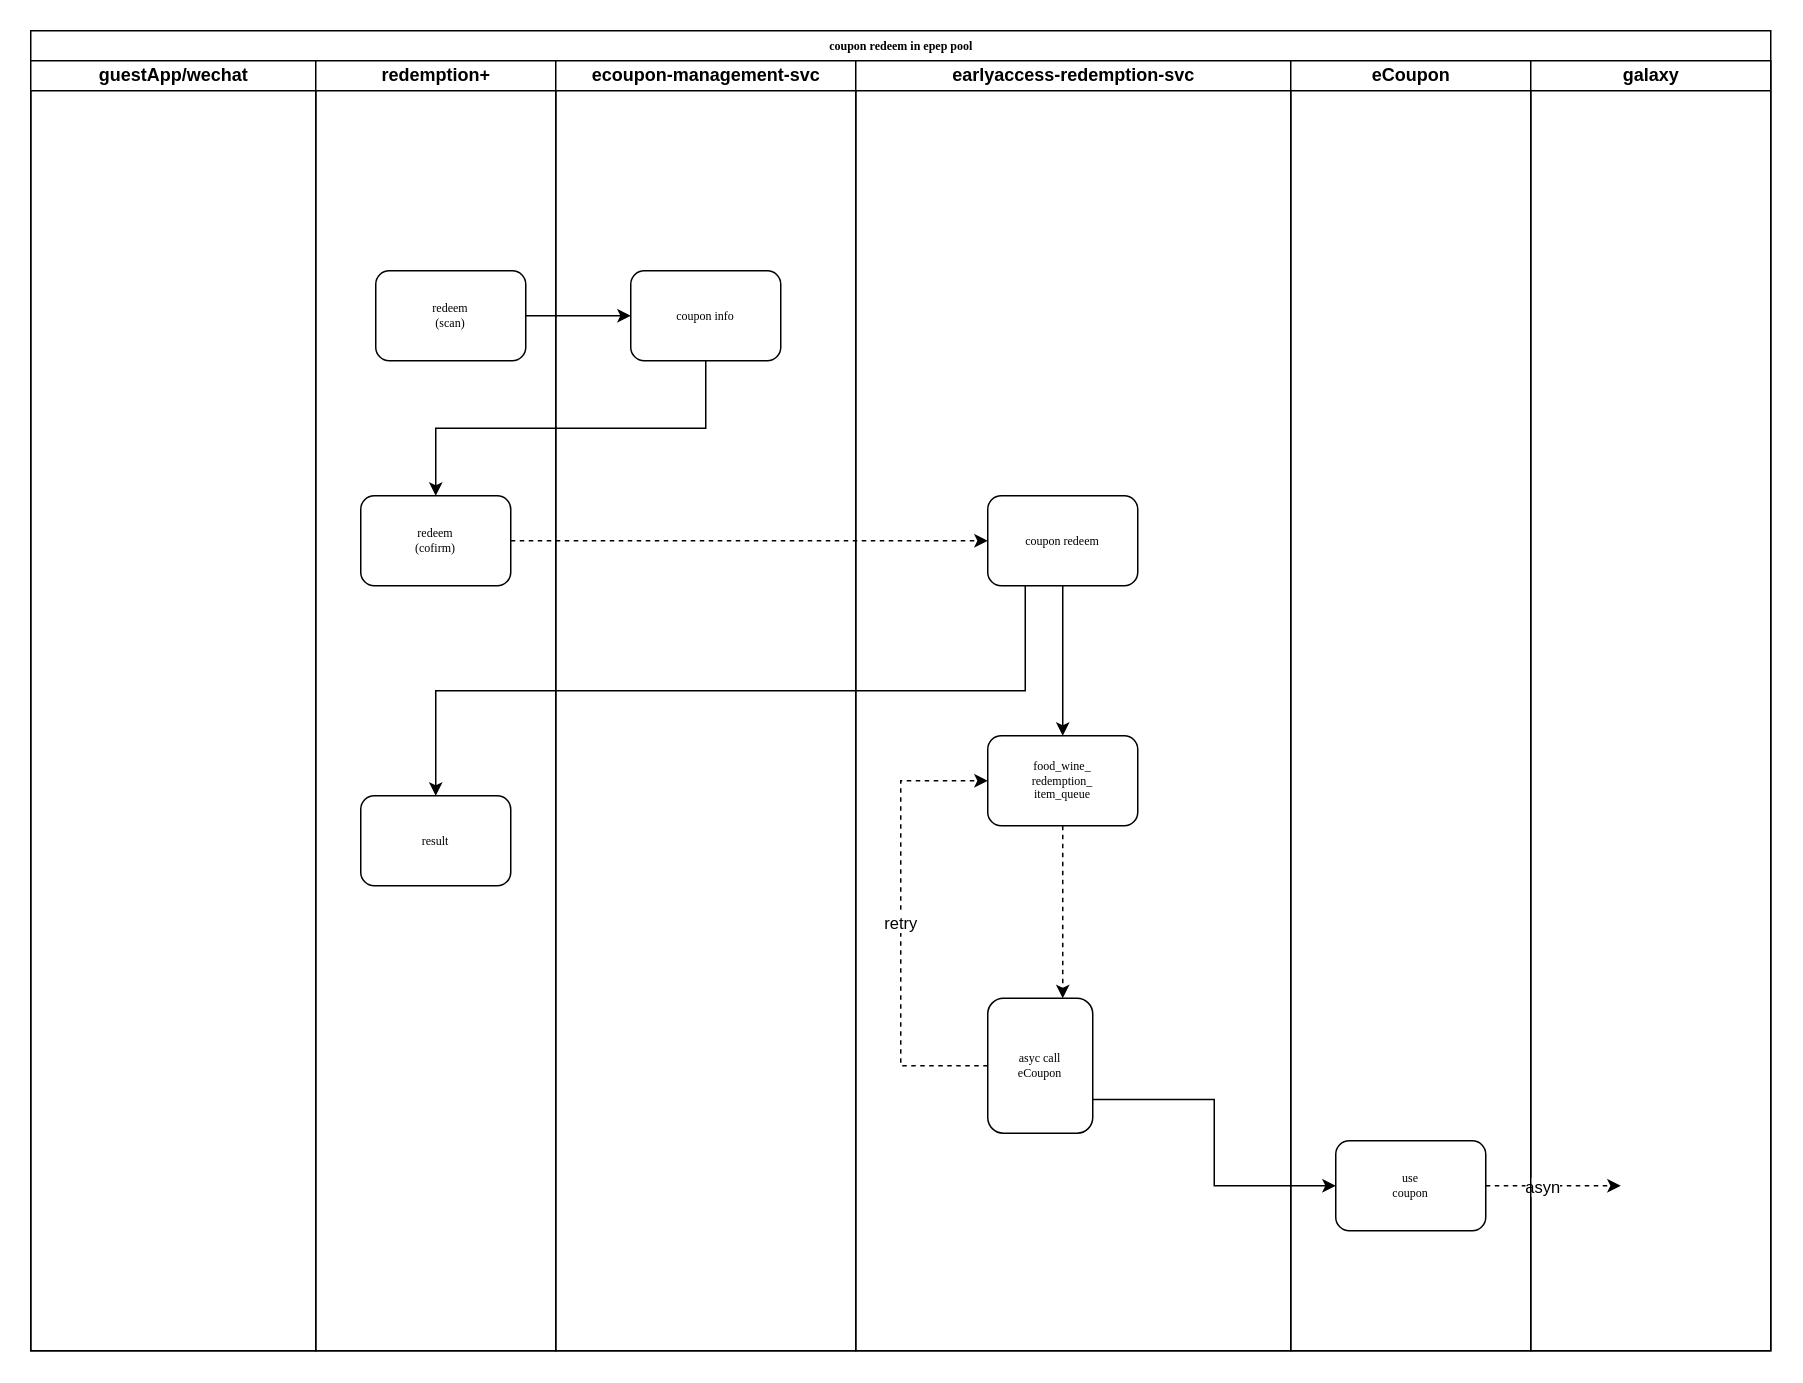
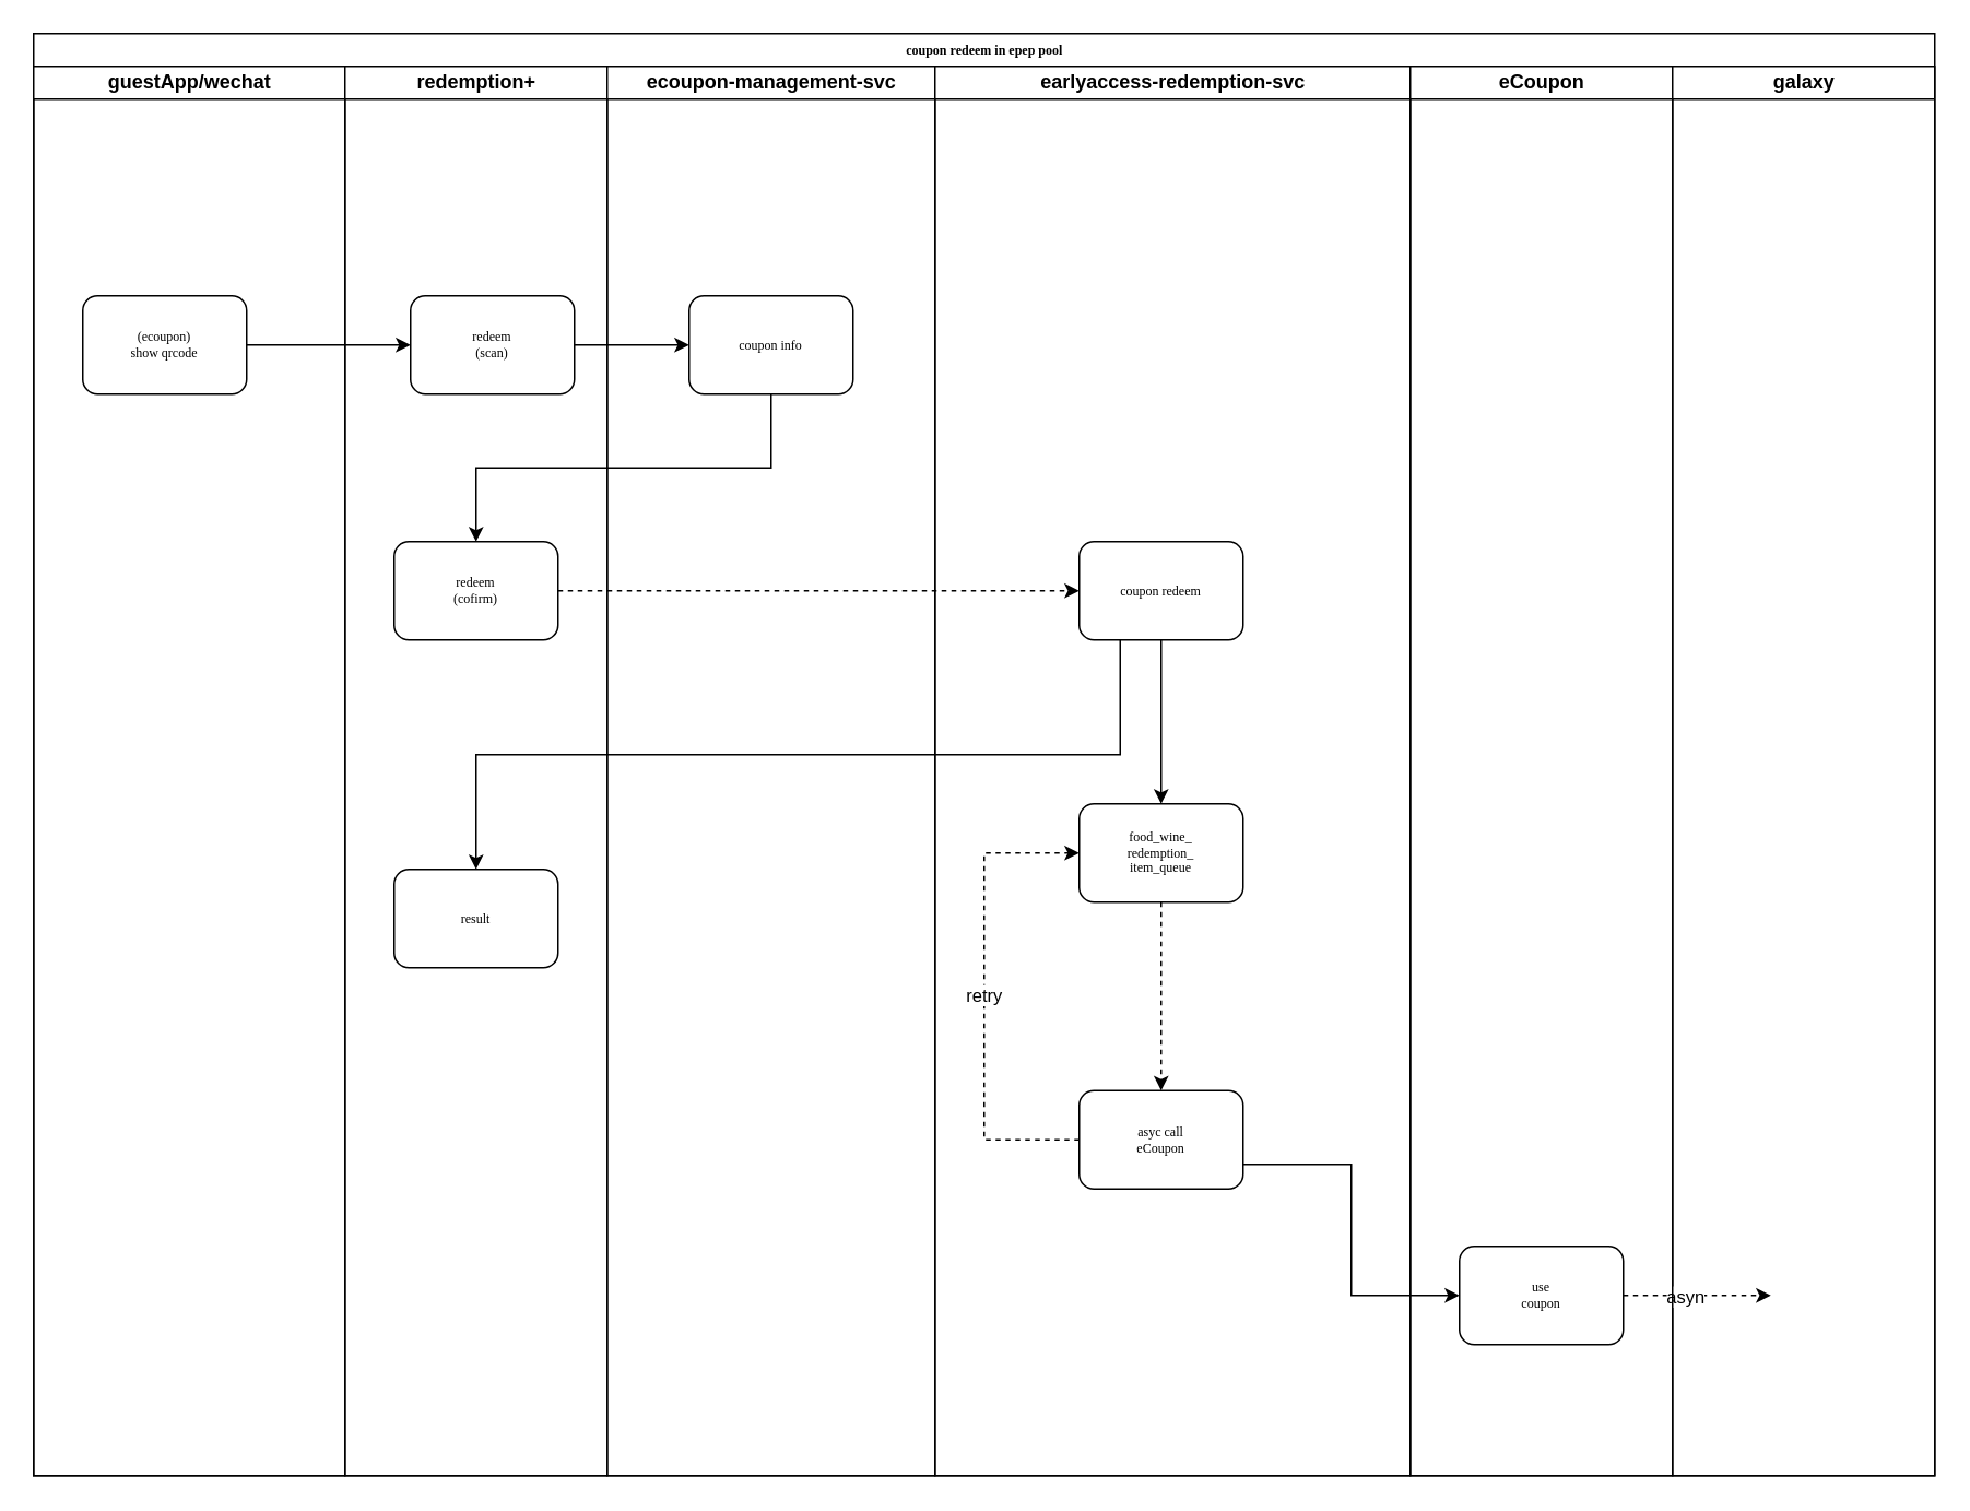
+ <mxCell id="4" value="(ecoupon)&lt;br&gt;show qrcode" style="rounded=1;whiteSpace=wrap;html=1;shadow=0;labelBackgroundColor=none;strokeWidth=1;fontFamily=Verdana;fontSize=8;align=center;" parent="3" vertex="1"><mxGeometry x="30" y="140" width="100" height="60" as="geometry" /></mxCell>
+ <mxCell id="5" style="edgeStyle=orthogonalEdgeStyle;rounded=0;orthogonalLoop=1;jettySize=auto;html=1;exitX=1;exitY=0.5;exitDx=0;exitDy=0;" parent="2" source="4" target="7" edge="1"><mxGeometry relative="1" as="geometry" /></mxCell>
- <mxCell id="16" value="asyc call&lt;br&gt;eCoupon" style="rounded=1;whiteSpace=wrap;html=1;shadow=0;labelBackgroundColor=none;strokeWidth=1;fontFamily=Verdana;fontSize=8;align=center;" parent="12" vertex="1"><mxGeometry x="88" y="625" width="70" height="90" as="geometry" /></mxCell>
+ <mxCell id="16" value="asyc call&lt;br&gt;eCoupon" style="rounded=1;whiteSpace=wrap;html=1;shadow=0;labelBackgroundColor=none;strokeWidth=1;fontFamily=Verdana;fontSize=8;align=center;" parent="12" vertex="1"><mxGeometry x="88" y="625" width="100" height="60" as="geometry" /></mxCell>
